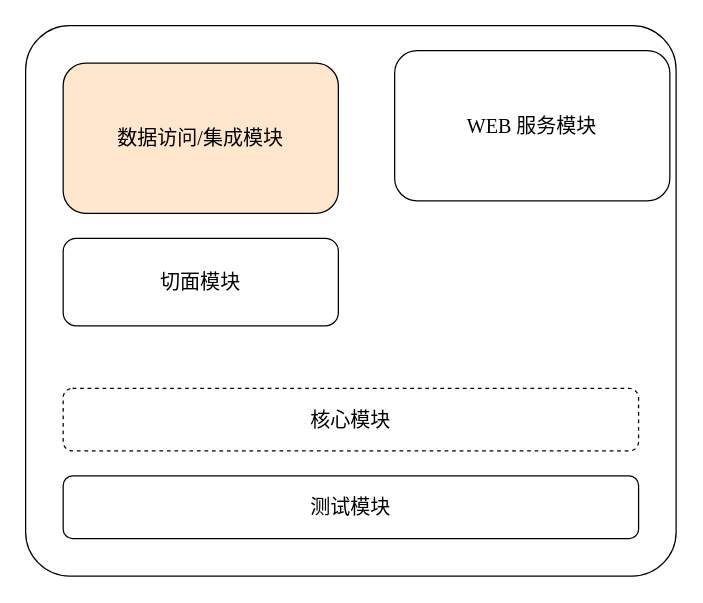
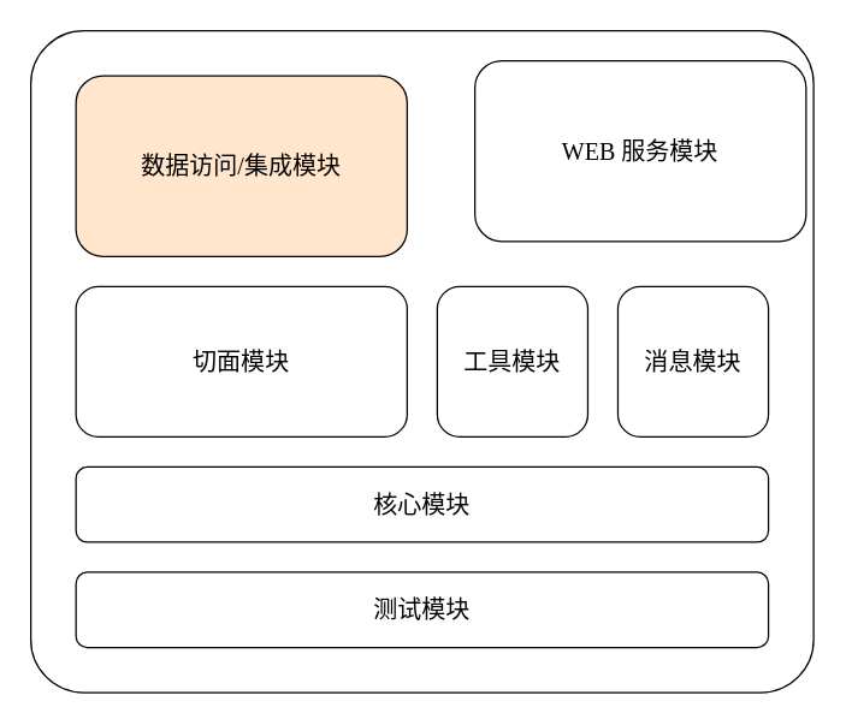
- <mxCell id="4" value="切面模块" style="rounded=1;whiteSpace=wrap;html=1;fontFamily=Songti SC;fontSize=16;" parent="1" vertex="1"><mxGeometry x="50" y="190" width="220" height="70" as="geometry" /></mxCell>
+ <mxCell id="4" value="切面模块" style="rounded=1;whiteSpace=wrap;html=1;fontFamily=Songti SC;fontSize=16;" parent="1" vertex="1"><mxGeometry x="50" y="190" width="220" height="100" as="geometry" /></mxCell>
+ <mxCell id="6" value="工具模块" style="rounded=1;whiteSpace=wrap;html=1;fontFamily=Songti SC;fontSize=16;" parent="1" vertex="1"><mxGeometry x="290" y="190" width="100" height="100" as="geometry" /></mxCell>
+ <mxCell id="5" value="消息模块" style="rounded=1;whiteSpace=wrap;html=1;fontFamily=Songti SC;fontSize=16;" parent="1" vertex="1"><mxGeometry x="410" y="190" width="100" height="100" as="geometry" /></mxCell>
- <mxCell id="3" value="核心模块" style="rounded=1;whiteSpace=wrap;html=1;fontFamily=Songti SC;fontSize=16;dashed=1;" parent="1" vertex="1"><mxGeometry x="50" y="310" width="460" height="50" as="geometry" /></mxCell>
+ <mxCell id="3" value="核心模块" style="rounded=1;whiteSpace=wrap;html=1;fontFamily=Songti SC;fontSize=16;" parent="1" vertex="1"><mxGeometry x="50" y="310" width="460" height="50" as="geometry" /></mxCell>
